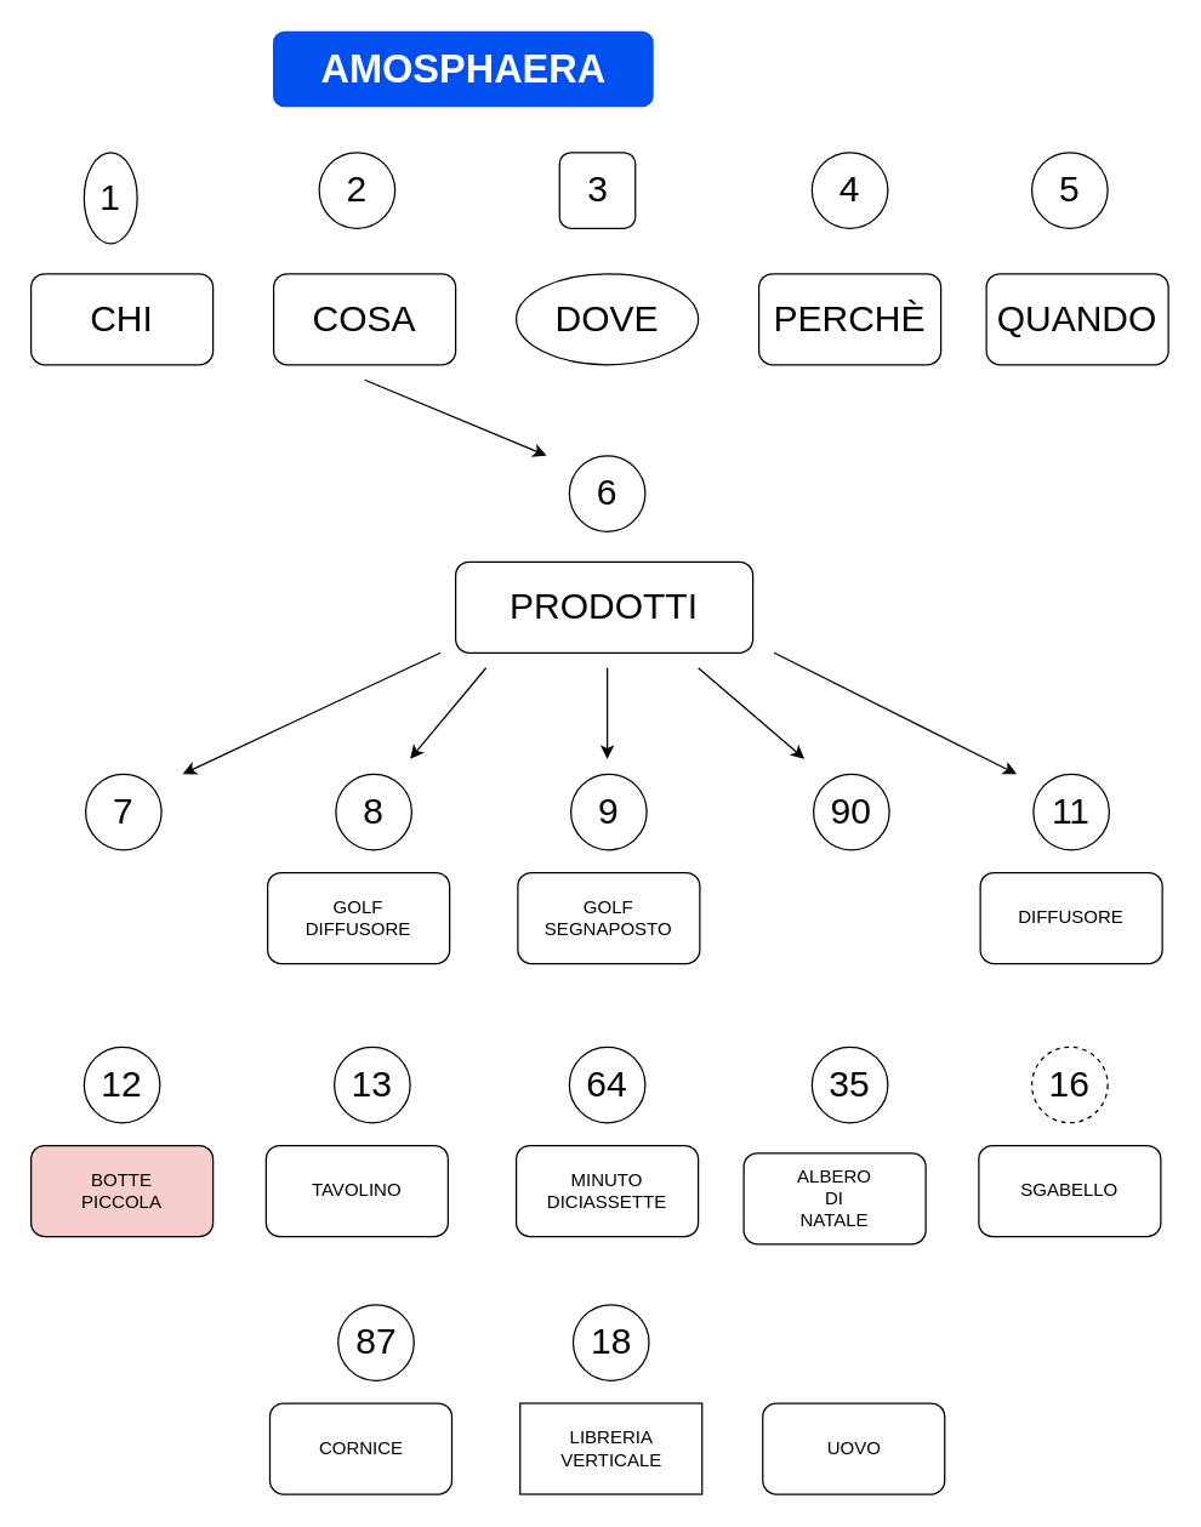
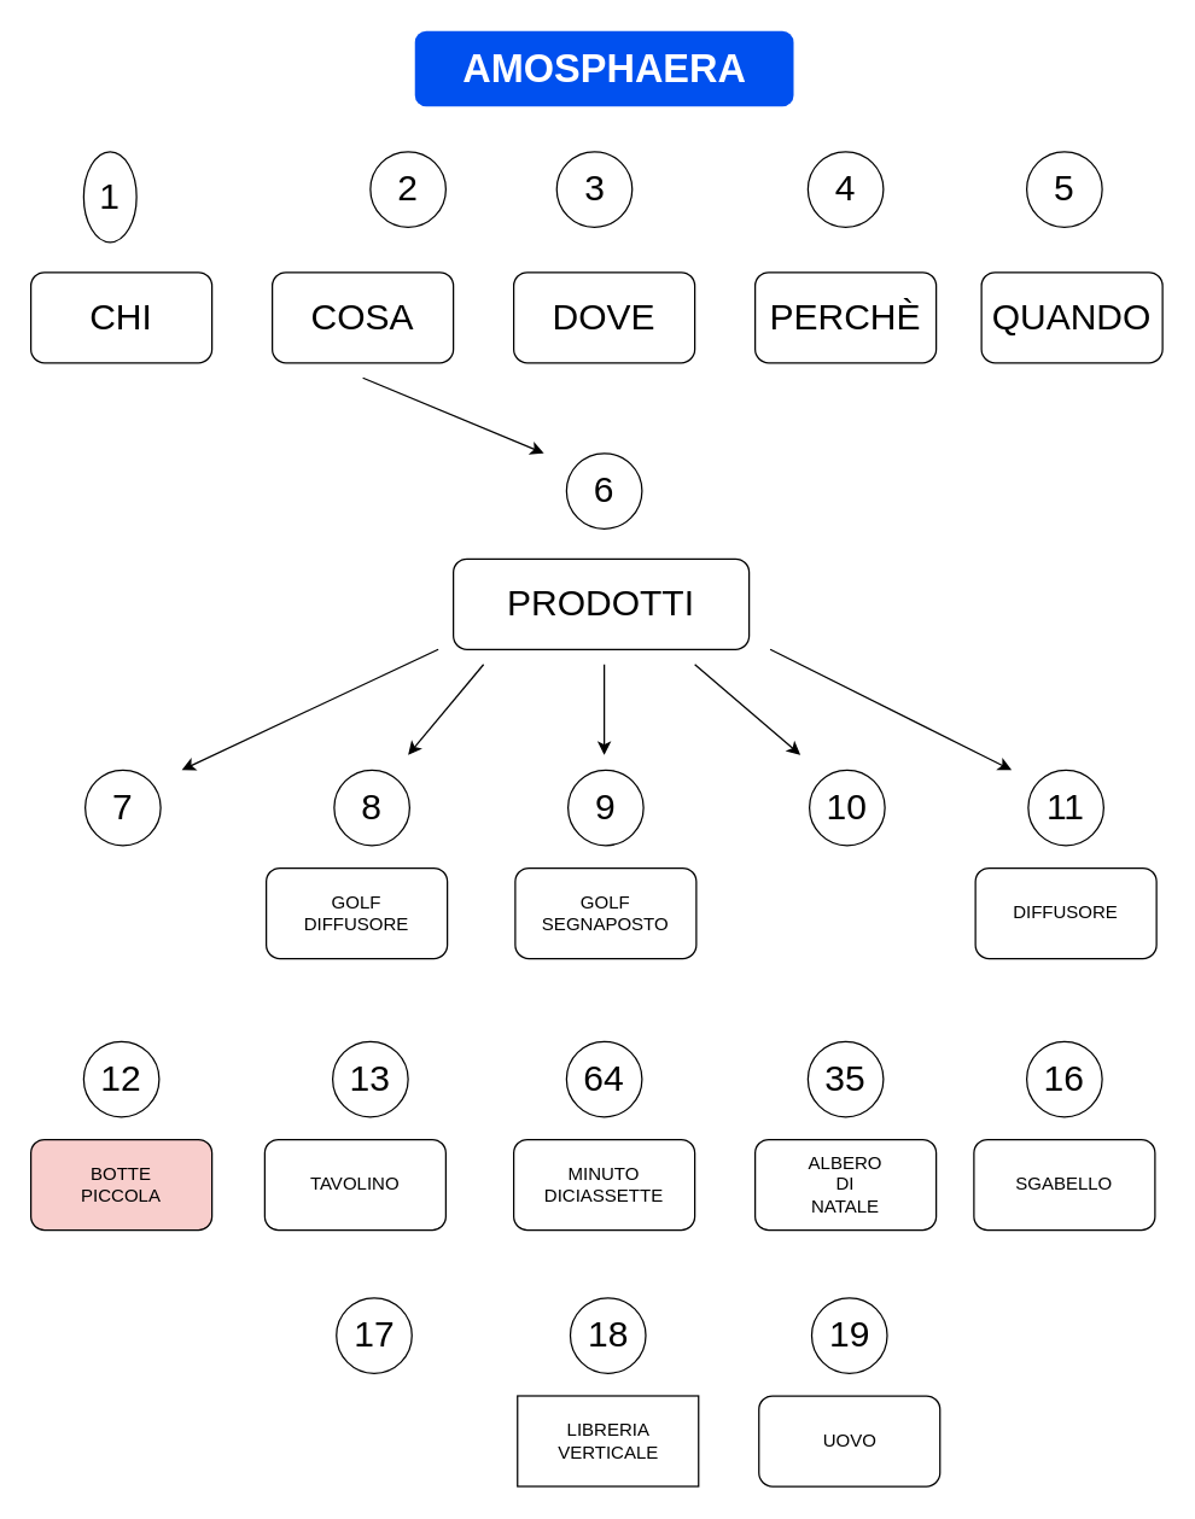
- <mxCell id="2" value="&lt;div style=&quot;line-height: 110%;&quot;&gt;&lt;div&gt;&lt;font style=&quot;font-size: 26px; line-height: 110%;&quot;&gt;&lt;b&gt;AMOSPHAERA&lt;/b&gt;&lt;/font&gt;&lt;/div&gt;&lt;div&gt;&lt;/div&gt;&lt;/div&gt;" style="rounded=1;whiteSpace=wrap;html=1;fillColor=#0050ef;fontColor=#ffffff;strokeColor=none;align=center;" vertex="1" parent="1"><mxGeometry x="179.5" y="20" width="251" height="50" as="geometry" /></mxCell>
+ <mxCell id="2" value="&lt;div style=&quot;line-height: 110%;&quot;&gt;&lt;div&gt;&lt;font style=&quot;font-size: 26px; line-height: 110%;&quot;&gt;&lt;b&gt;AMOSPHAERA&lt;/b&gt;&lt;/font&gt;&lt;/div&gt;&lt;div&gt;&lt;/div&gt;&lt;/div&gt;" style="rounded=1;whiteSpace=wrap;html=1;fillColor=#0050ef;fontColor=#ffffff;strokeColor=none;align=center;" vertex="1" parent="1"><mxGeometry x="274.5" y="20" width="251" height="50" as="geometry" /></mxCell>
- <mxCell id="9" value="&lt;font style=&quot;font-size: 24px;&quot;&gt;2&lt;/font&gt;" style="ellipse;whiteSpace=wrap;html=1;aspect=fixed;" vertex="1" parent="1"><mxGeometry x="210" y="100" width="50" height="50" as="geometry" /></mxCell>
+ <mxCell id="9" value="&lt;font style=&quot;font-size: 24px;&quot;&gt;2&lt;/font&gt;" style="ellipse;whiteSpace=wrap;html=1;aspect=fixed;" vertex="1" parent="1"><mxGeometry x="245" y="100" width="50" height="50" as="geometry" /></mxCell>
- <mxCell id="10" value="&lt;font style=&quot;font-size: 24px;&quot;&gt;3&lt;/font&gt;" style="whiteSpace=wrap;html=1;aspect=fixed;rounded=1;" vertex="1" parent="1"><mxGeometry x="368.5" y="100" width="50" height="50" as="geometry" /></mxCell>
+ <mxCell id="10" value="&lt;font style=&quot;font-size: 24px;&quot;&gt;3&lt;/font&gt;" style="ellipse;whiteSpace=wrap;html=1;aspect=fixed;" vertex="1" parent="1"><mxGeometry x="368.5" y="100" width="50" height="50" as="geometry" /></mxCell>
- <mxCell id="5" value="&lt;font style=&quot;font-size: 24px;&quot;&gt;DOVE&lt;/font&gt;" style="ellipse;whiteSpace=wrap;html=1;" vertex="1" parent="1"><mxGeometry x="340" y="180" width="120" height="60" as="geometry" /></mxCell>
+ <mxCell id="5" value="&lt;font style=&quot;font-size: 24px;&quot;&gt;DOVE&lt;/font&gt;" style="rounded=1;whiteSpace=wrap;html=1;" vertex="1" parent="1"><mxGeometry x="340" y="180" width="120" height="60" as="geometry" /></mxCell>
- <mxCell id="20" value="&lt;font style=&quot;font-size: 24px;&quot;&gt;90&lt;/font&gt;" style="ellipse;whiteSpace=wrap;html=1;aspect=fixed;" vertex="1" parent="1"><mxGeometry x="536" y="510" width="50" height="50" as="geometry" /></mxCell>
+ <mxCell id="20" value="&lt;font style=&quot;font-size: 24px;&quot;&gt;10&lt;/font&gt;" style="ellipse;whiteSpace=wrap;html=1;aspect=fixed;" vertex="1" parent="1"><mxGeometry x="536" y="510" width="50" height="50" as="geometry" /></mxCell>
- <mxCell id="36" value="&lt;font style=&quot;font-size: 24px;&quot;&gt;16&lt;/font&gt;" style="ellipse;whiteSpace=wrap;html=1;aspect=fixed;dashed=1;" vertex="1" parent="1"><mxGeometry x="680" y="690" width="50" height="50" as="geometry" /></mxCell>
+ <mxCell id="36" value="&lt;font style=&quot;font-size: 24px;&quot;&gt;16&lt;/font&gt;" style="ellipse;whiteSpace=wrap;html=1;aspect=fixed;" vertex="1" parent="1"><mxGeometry x="680" y="690" width="50" height="50" as="geometry" /></mxCell>
- <mxCell id="35" value="ALBERO&lt;div&gt;DI&lt;/div&gt;&lt;div&gt;NATALE&lt;/div&gt;" style="rounded=1;whiteSpace=wrap;html=1;" vertex="1" parent="1"><mxGeometry x="490" y="760" width="120" height="60" as="geometry" /></mxCell>
+ <mxCell id="35" value="ALBERO&lt;div&gt;DI&lt;/div&gt;&lt;div&gt;NATALE&lt;/div&gt;" style="rounded=1;whiteSpace=wrap;html=1;" vertex="1" parent="1"><mxGeometry x="500" y="755" width="120" height="60" as="geometry" /></mxCell>
- <mxCell id="38" value="&lt;font style=&quot;font-size: 24px;&quot;&gt;87&lt;/font&gt;" style="ellipse;whiteSpace=wrap;html=1;aspect=fixed;" vertex="1" parent="1"><mxGeometry x="222.5" y="860" width="50" height="50" as="geometry" /></mxCell>
+ <mxCell id="38" value="&lt;font style=&quot;font-size: 24px;&quot;&gt;17&lt;/font&gt;" style="ellipse;whiteSpace=wrap;html=1;aspect=fixed;" vertex="1" parent="1"><mxGeometry x="222.5" y="860" width="50" height="50" as="geometry" /></mxCell>
+ <mxCell id="42" value="&lt;font style=&quot;font-size: 24px;&quot;&gt;19&lt;/font&gt;" style="ellipse;whiteSpace=wrap;html=1;aspect=fixed;" vertex="1" parent="1"><mxGeometry x="537.5" y="860" width="50" height="50" as="geometry" /></mxCell>
- <mxCell id="39" value="CORNICE" style="rounded=1;whiteSpace=wrap;html=1;" vertex="1" parent="1"><mxGeometry x="177.5" y="925" width="120" height="60" as="geometry" /></mxCell>
